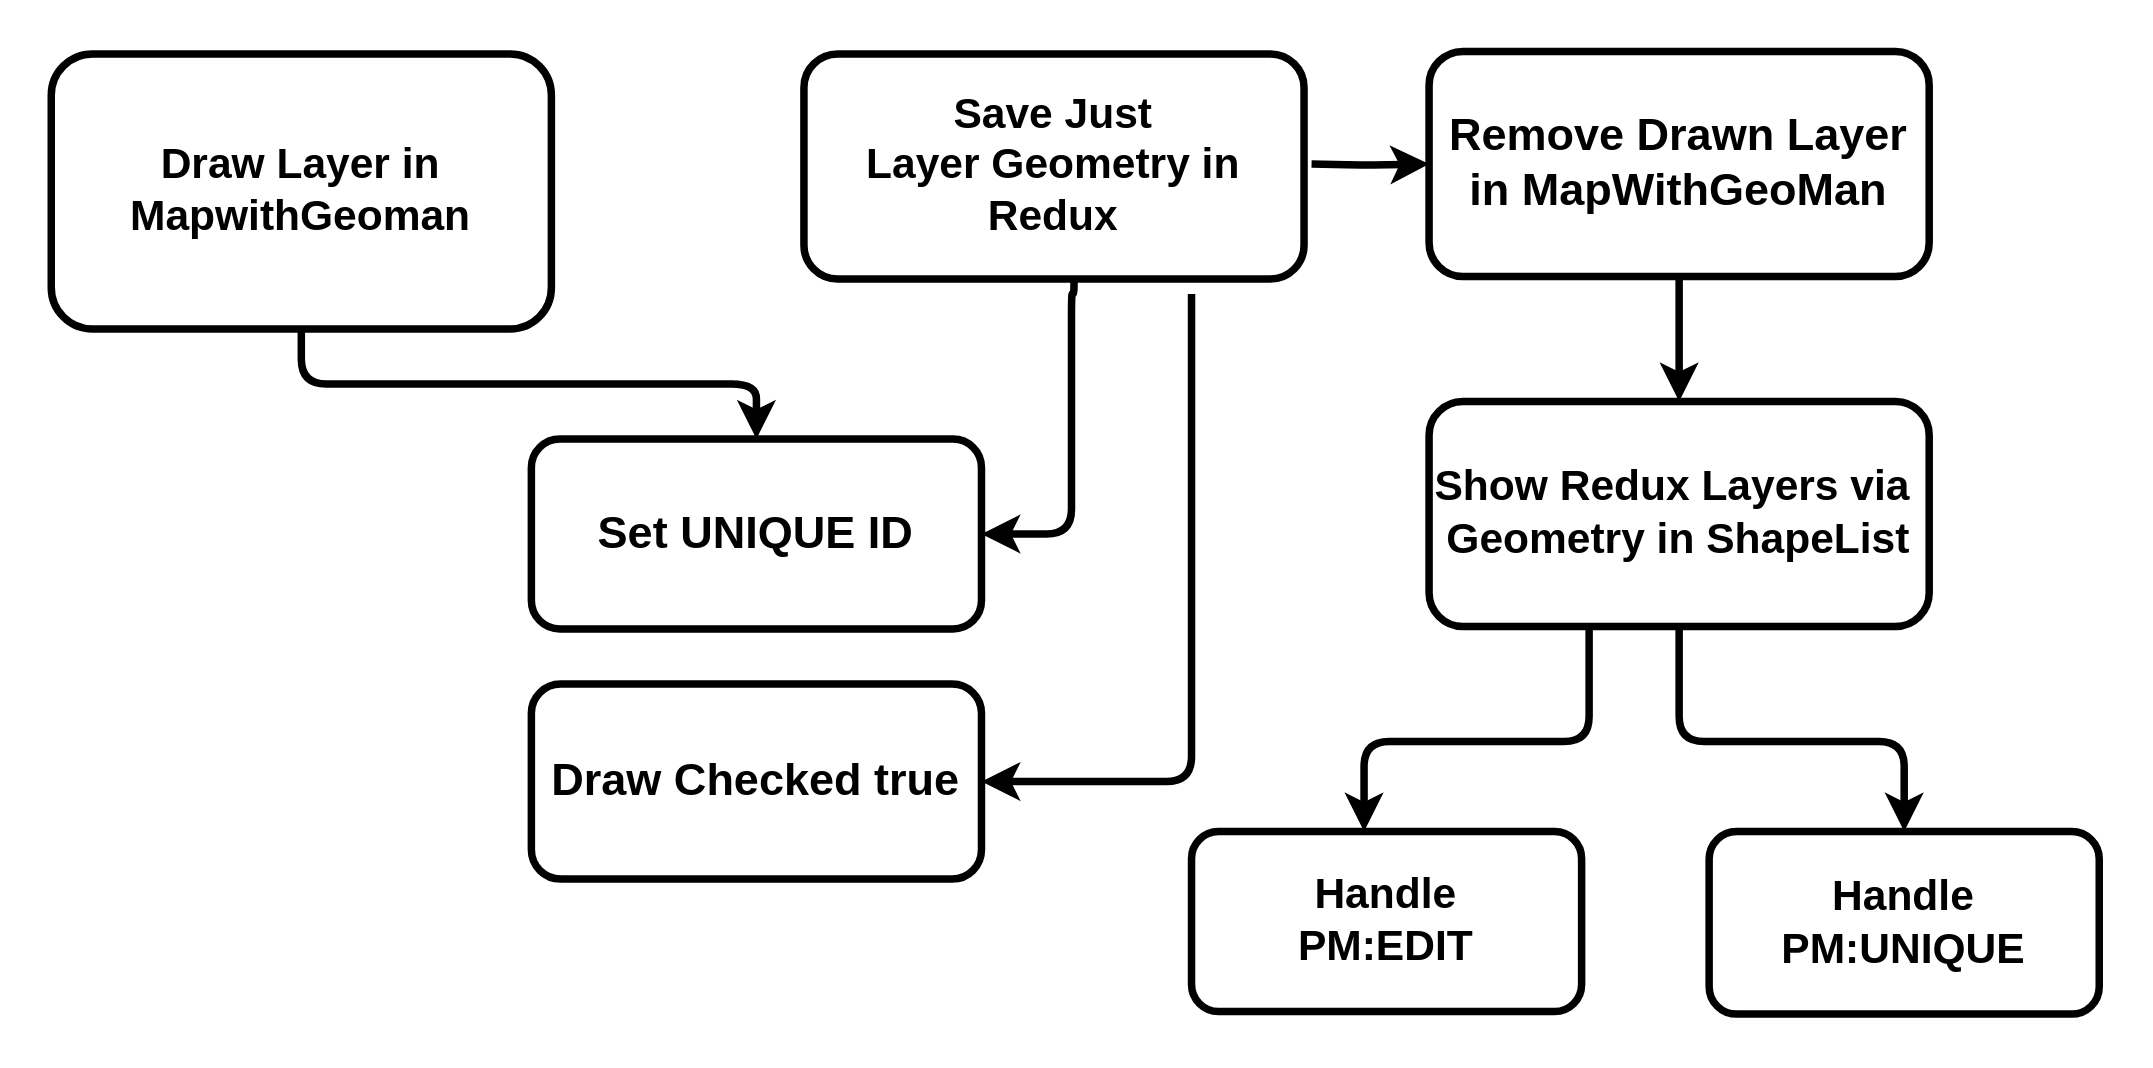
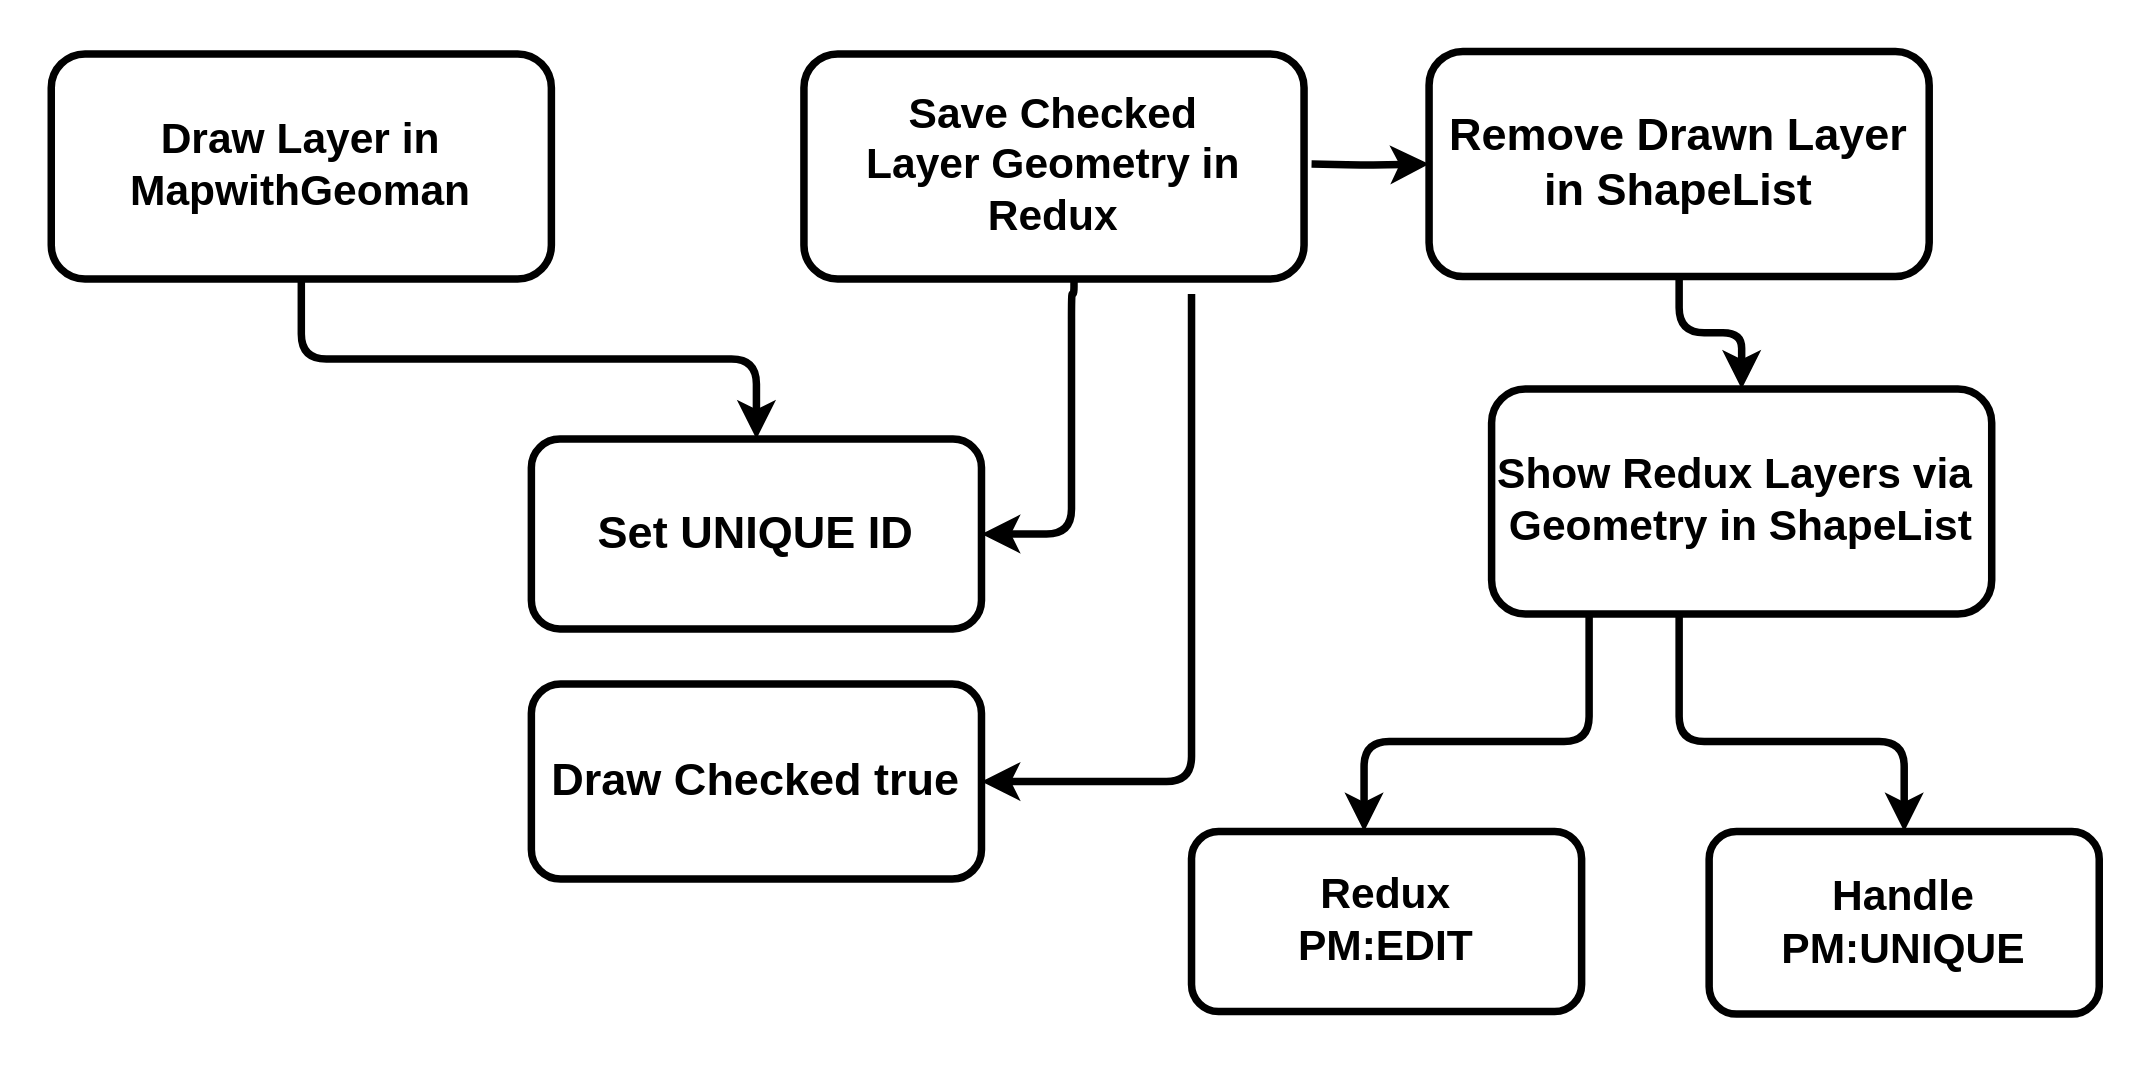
- <mxCell id="3" value="Remove Drawn Layer in MapWithGeoMan" style="rounded=1;whiteSpace=wrap;html=1;sketch=0;strokeWidth=3;fontSize=18;fontStyle=1;" vertex="1" parent="1"><mxGeometry x="571" y="20" width="200" height="90" as="geometry" /></mxCell>
+ <mxCell id="3" value="Remove Drawn Layer in ShapeList" style="rounded=1;whiteSpace=wrap;html=1;sketch=0;strokeWidth=3;fontSize=18;fontStyle=1;" vertex="1" parent="1"><mxGeometry x="571" y="20" width="200" height="90" as="geometry" /></mxCell>
- <mxCell id="5" value="Save Just &lt;br style=&quot;font-size: 17px;&quot;&gt;Layer Geometry in Redux" style="rounded=1;whiteSpace=wrap;html=1;strokeWidth=3;shadow=0;fontSize=17;fontStyle=1;" vertex="1" parent="1"><mxGeometry x="321" y="21" width="200" height="90" as="geometry" /></mxCell>
+ <mxCell id="5" value="Save Checked &lt;br style=&quot;font-size: 17px;&quot;&gt;Layer Geometry in Redux" style="rounded=1;whiteSpace=wrap;html=1;strokeWidth=3;shadow=0;fontSize=17;fontStyle=1;" vertex="1" parent="1"><mxGeometry x="321" y="21" width="200" height="90" as="geometry" /></mxCell>
- <mxCell id="10" value="Draw Layer in MapwithGeoman" style="rounded=1;whiteSpace=wrap;html=1;strokeWidth=3;shadow=0;fontSize=17;fontStyle=1;" vertex="1" parent="1"><mxGeometry x="20" y="21" width="200" height="110" as="geometry" /></mxCell>
+ <mxCell id="10" value="Draw Layer in MapwithGeoman" style="rounded=1;whiteSpace=wrap;html=1;strokeWidth=3;shadow=0;fontSize=17;fontStyle=1;" vertex="1" parent="1"><mxGeometry x="20" y="21" width="200" height="90" as="geometry" /></mxCell>
- <mxCell id="8" value="Show Redux Layers via&amp;nbsp;&lt;br style=&quot;font-size: 17px;&quot;&gt;Geometry in ShapeList" style="rounded=1;whiteSpace=wrap;html=1;strokeWidth=3;shadow=0;fontStyle=1;fontSize=17;" vertex="1" parent="1"><mxGeometry x="571" y="160" width="200" height="90" as="geometry" /></mxCell>
+ <mxCell id="8" value="Show Redux Layers via&amp;nbsp;&lt;br style=&quot;font-size: 17px;&quot;&gt;Geometry in ShapeList" style="rounded=1;whiteSpace=wrap;html=1;strokeWidth=3;shadow=0;fontStyle=1;fontSize=17;" vertex="1" parent="1"><mxGeometry x="596" y="155" width="200" height="90" as="geometry" /></mxCell>
- <mxCell id="14" value="Handle&lt;br&gt;PM:EDIT" style="whiteSpace=wrap;html=1;rounded=1;shadow=0;fontSize=17;fontStyle=1;strokeWidth=3;" vertex="1" parent="1"><mxGeometry x="476" y="332" width="156" height="72" as="geometry" /></mxCell>
+ <mxCell id="14" value="Redux&lt;br&gt;PM:EDIT" style="whiteSpace=wrap;html=1;rounded=1;shadow=0;fontSize=17;fontStyle=1;strokeWidth=3;" vertex="1" parent="1"><mxGeometry x="476" y="332" width="156" height="72" as="geometry" /></mxCell>
